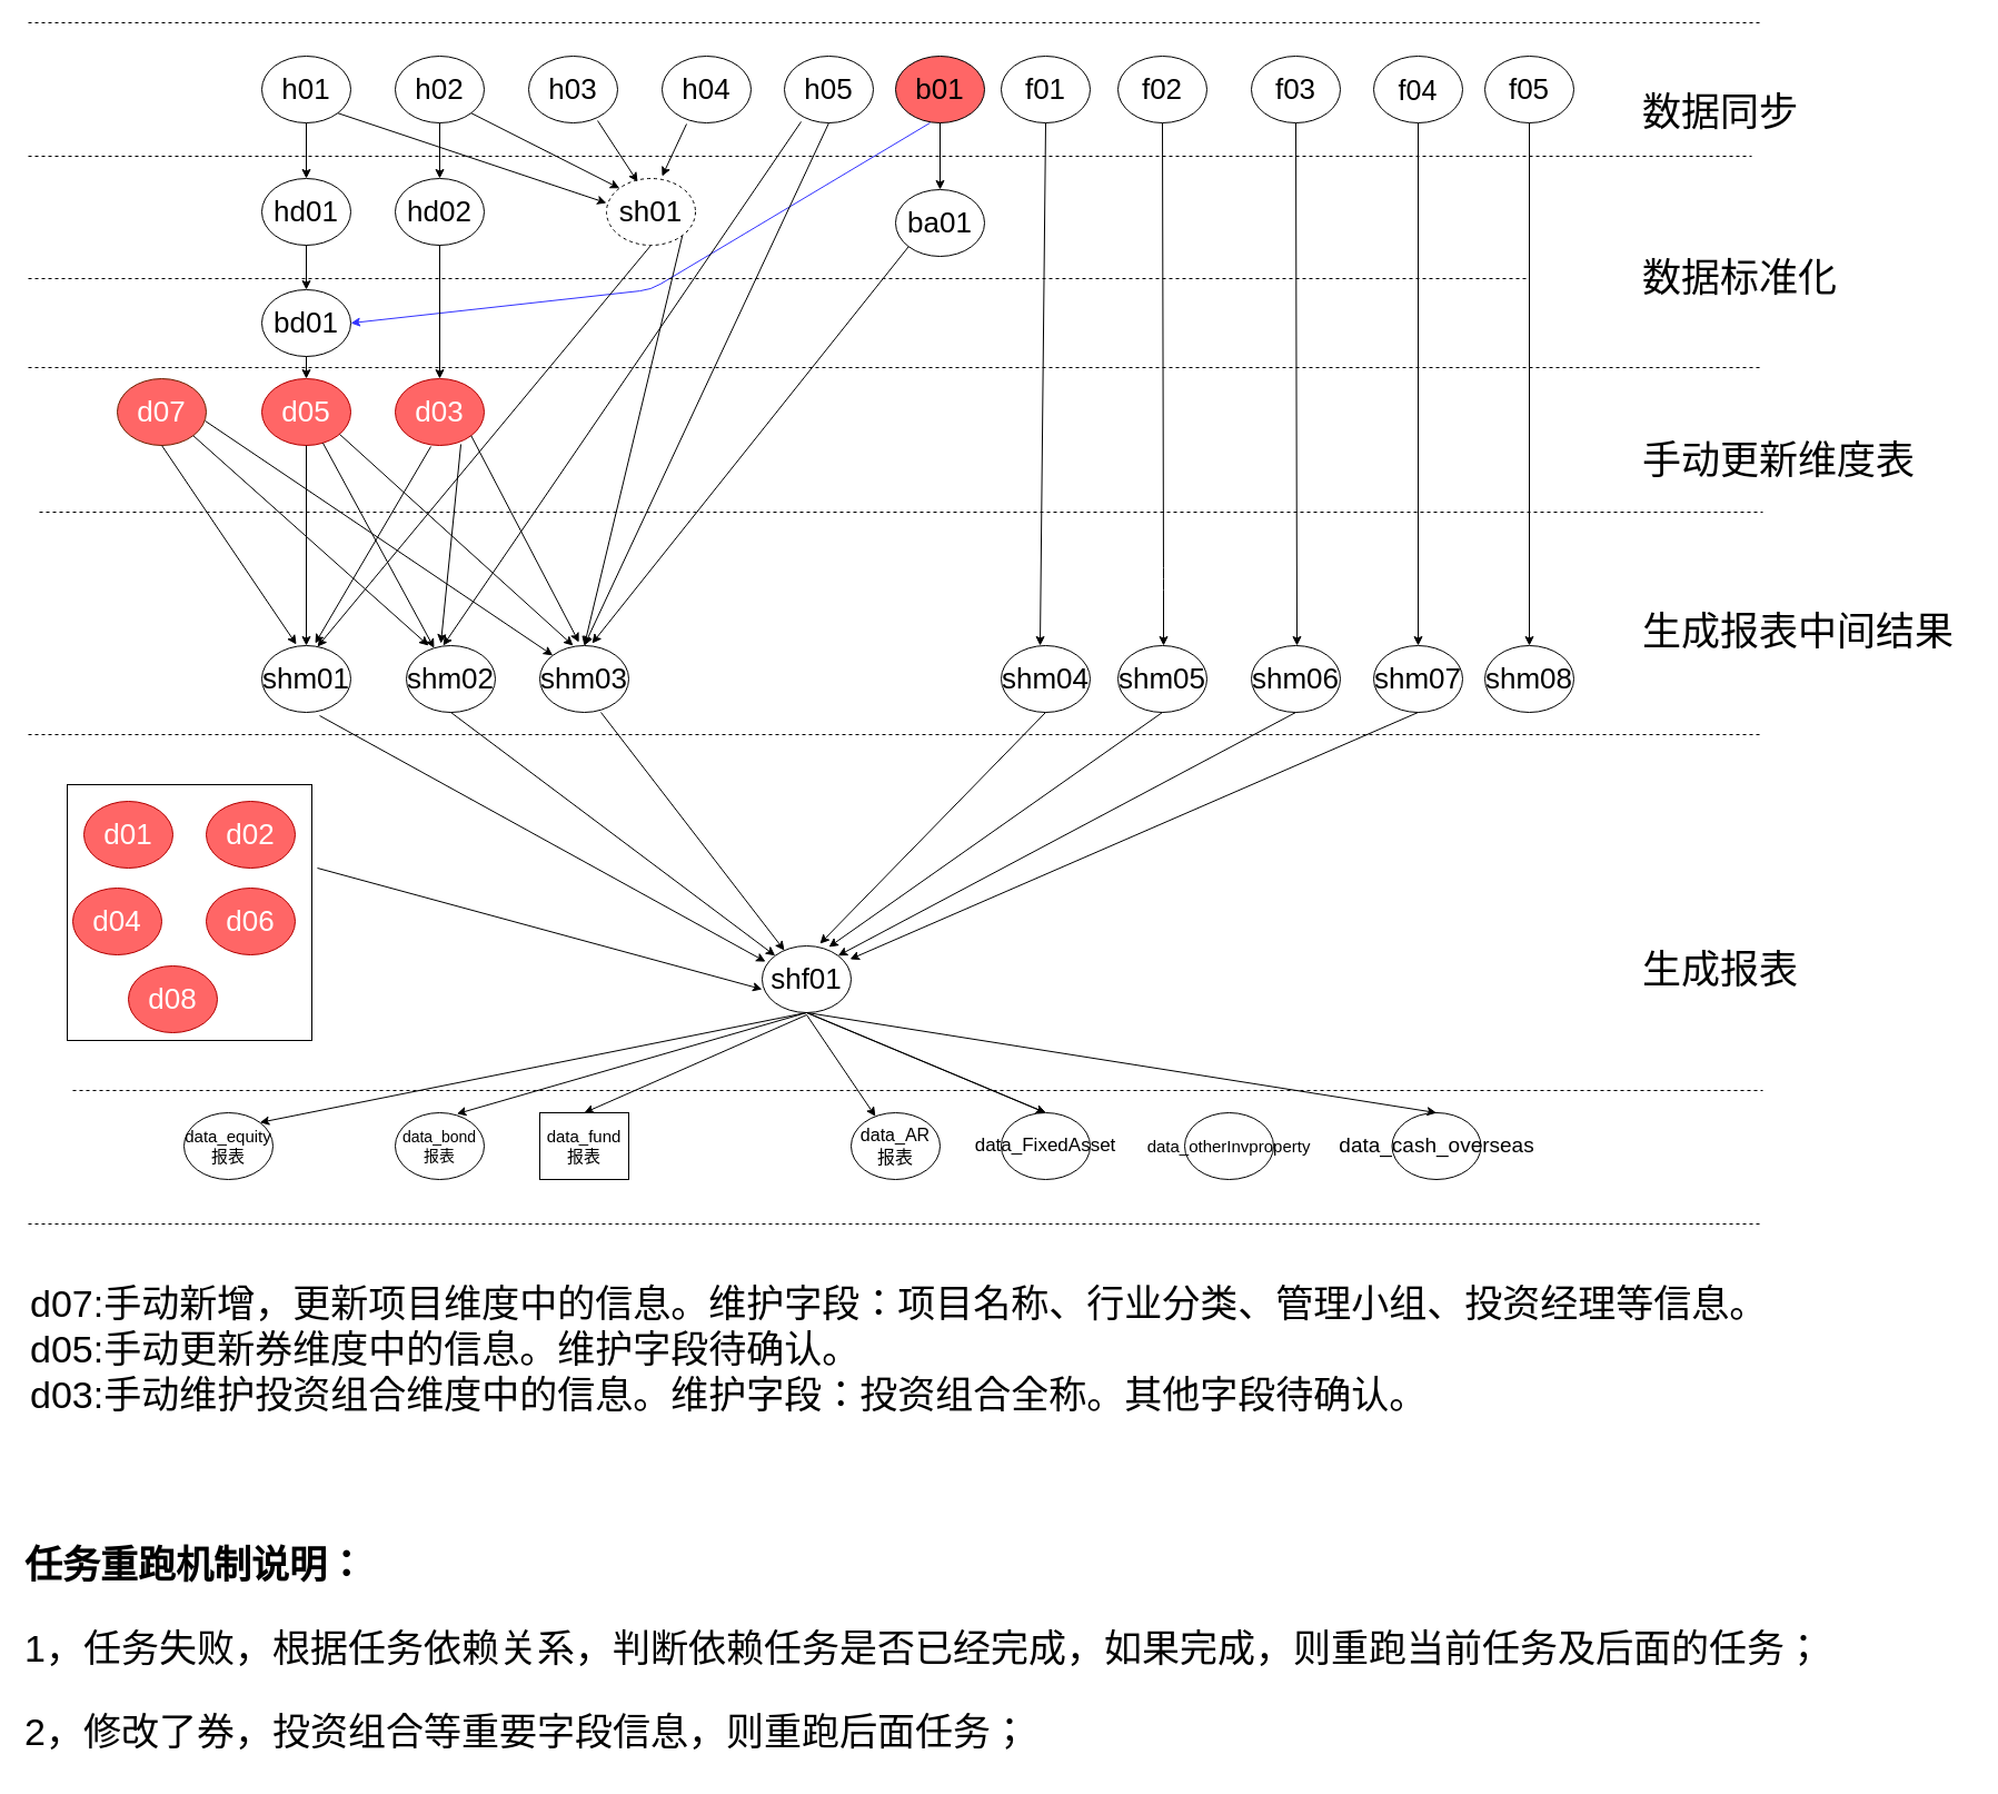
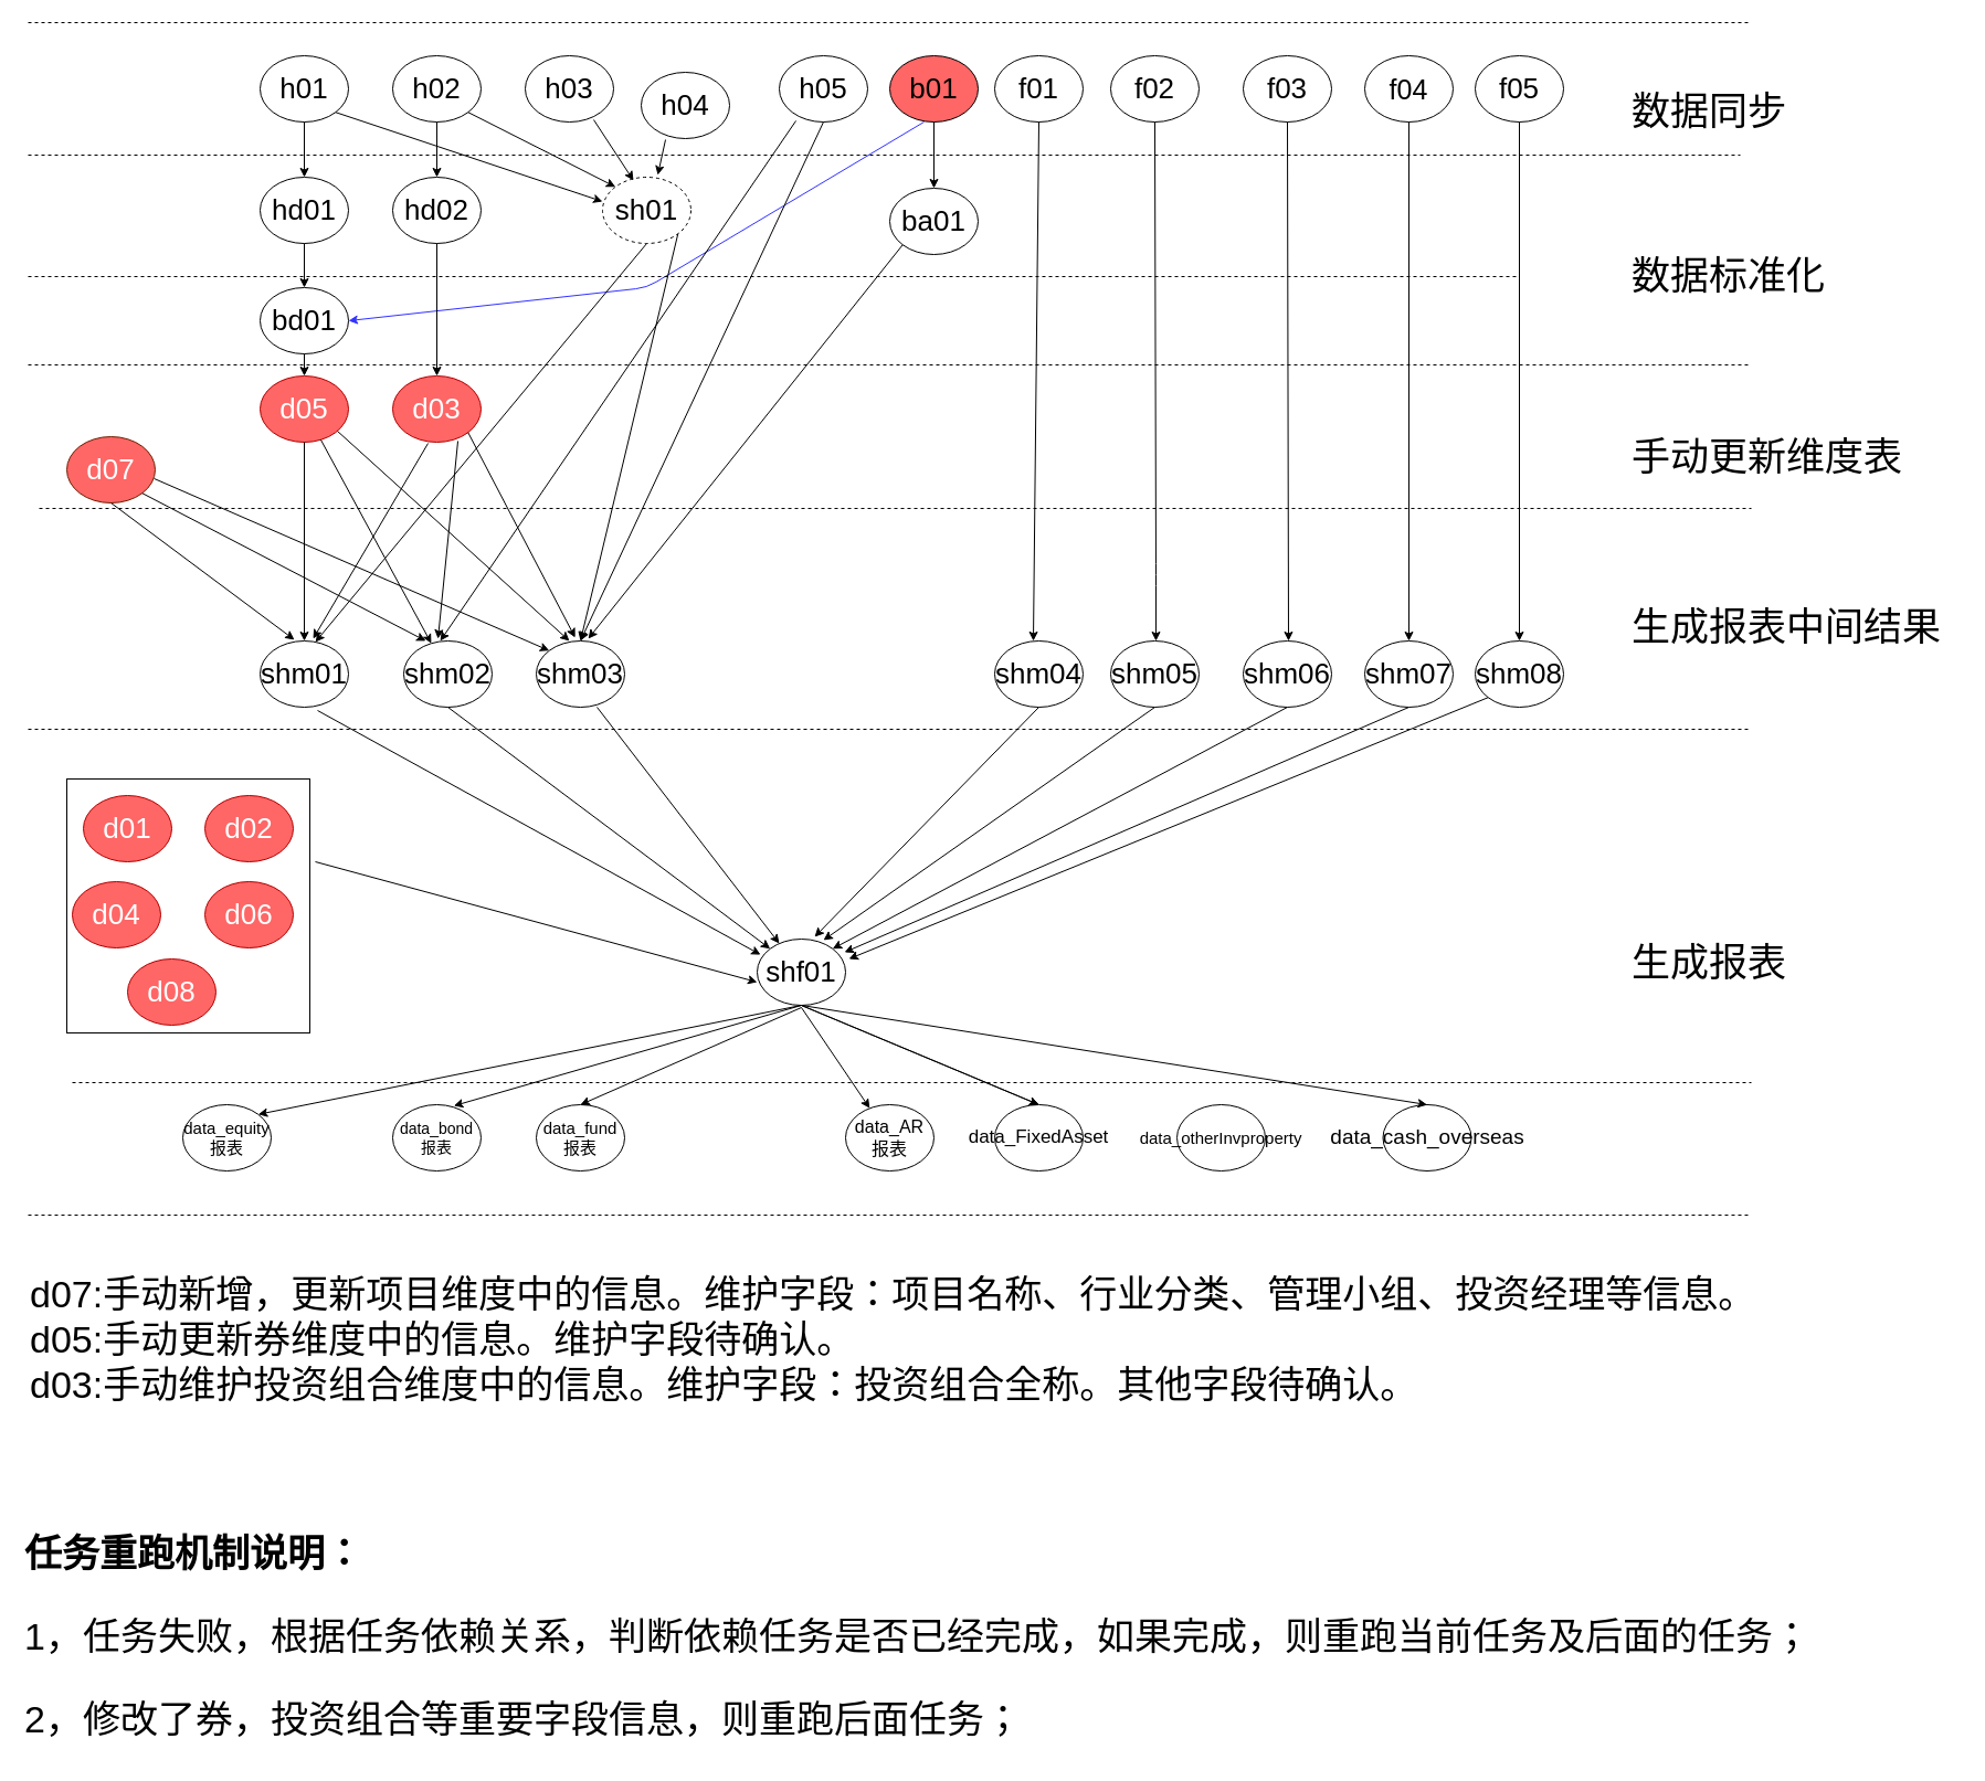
- <mxCell id="3" value="&lt;font style=&quot;font-size: 26px&quot;&gt;h04&lt;/font&gt;" style="ellipse;whiteSpace=wrap;html=1;" parent="1" vertex="1"><mxGeometry x="595" y="50" width="80" height="60" as="geometry" /></mxCell>
+ <mxCell id="3" value="&lt;font style=&quot;font-size: 26px&quot;&gt;h04&lt;/font&gt;" style="ellipse;whiteSpace=wrap;html=1;" parent="1" vertex="1"><mxGeometry x="580" y="65" width="80" height="60" as="geometry" /></mxCell>
- <mxCell id="31" value="&lt;font style=&quot;font-size: 26px&quot;&gt;d07&lt;/font&gt;" style="ellipse;whiteSpace=wrap;html=1;fillColor=#FF6666;strokeColor=#6D1F00;fontColor=#ffffff;" parent="1" vertex="1"><mxGeometry x="105" y="340" width="80" height="60" as="geometry" /></mxCell>
+ <mxCell id="31" value="&lt;font style=&quot;font-size: 26px&quot;&gt;d07&lt;/font&gt;" style="ellipse;whiteSpace=wrap;html=1;fillColor=#FF6666;strokeColor=#6D1F00;fontColor=#ffffff;" parent="1" vertex="1"><mxGeometry x="60" y="395" width="80" height="60" as="geometry" /></mxCell>
+ <mxCell id="78" value="" style="endArrow=classic;html=1;exitX=0;exitY=1;exitDx=0;exitDy=0;entryX=1.038;entryY=0.3;entryDx=0;entryDy=0;entryPerimeter=0;" parent="1" source="22" target="25" edge="1"><mxGeometry width="50" height="50" relative="1" as="geometry"><mxPoint x="1065" y="930" as="sourcePoint" /><mxPoint x="1115" y="880" as="targetPoint" /></mxGeometry></mxCell>
- <mxCell id="53" value="&lt;font style=&quot;font-size: 15px&quot;&gt;data_fund报表&lt;/font&gt;" style="whiteSpace=wrap;html=1;rounded=0;" parent="1" vertex="1"><mxGeometry x="485" y="1000" width="80" height="60" as="geometry" /></mxCell>
+ <mxCell id="53" value="&lt;font style=&quot;font-size: 15px&quot;&gt;data_fund报表&lt;/font&gt;" style="ellipse;whiteSpace=wrap;html=1;" parent="1" vertex="1"><mxGeometry x="485" y="1000" width="80" height="60" as="geometry" /></mxCell>
